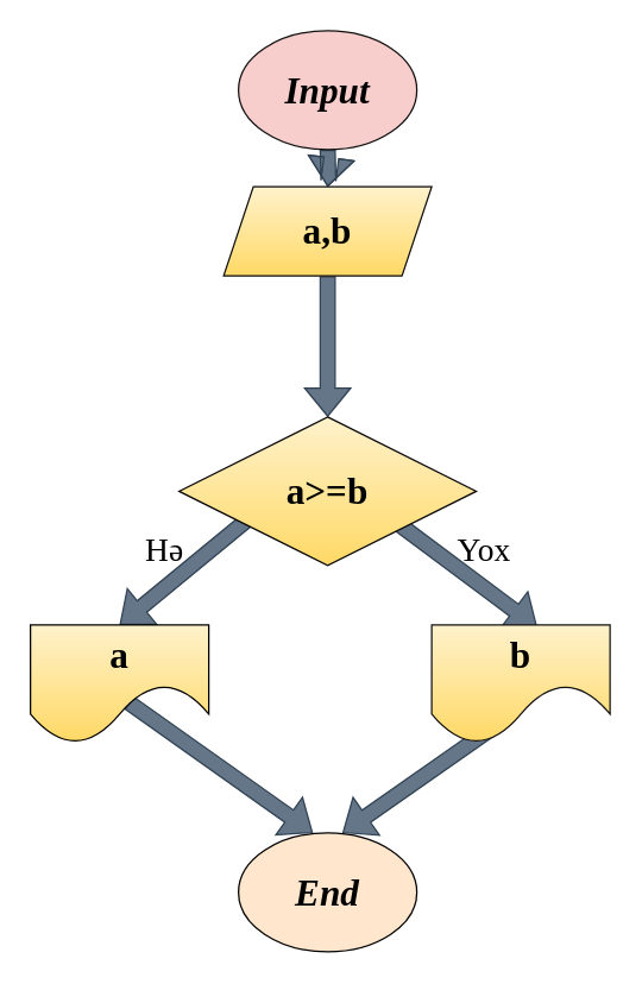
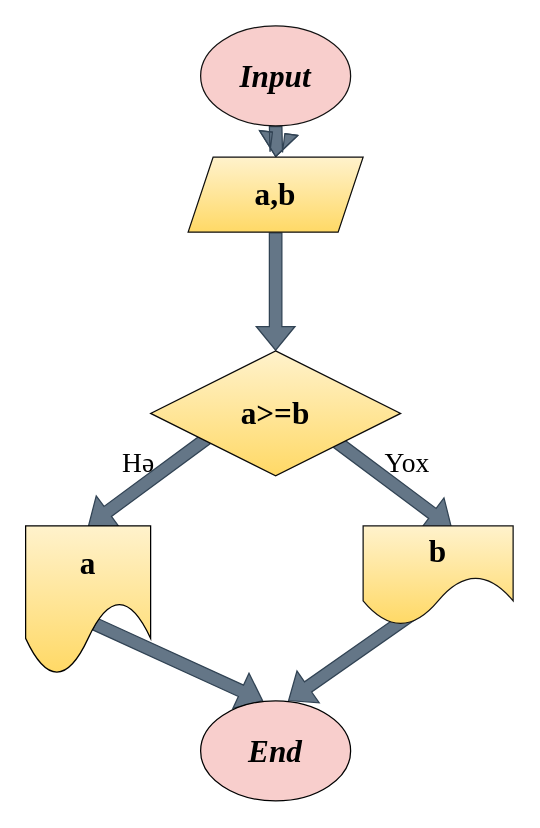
- <mxCell id="10" value="&lt;b&gt;a&lt;/b&gt;" style="shape=document;whiteSpace=wrap;html=1;boundedLbl=1;fontFamily=Georgia;fontSize=25;size=0.5;fillColor=#fff2cc;gradientColor=#ffd966;strokeColor=#000000;" vertex="1" parent="1"><mxGeometry x="20" y="420" width="120" height="80" as="geometry" /></mxCell>
+ <mxCell id="10" value="&lt;b&gt;a&lt;/b&gt;" style="shape=document;whiteSpace=wrap;html=1;boundedLbl=1;fontFamily=Georgia;fontSize=25;size=0.5;fillColor=#fff2cc;gradientColor=#ffd966;strokeColor=#000000;" vertex="1" parent="1"><mxGeometry x="20" y="420" width="100" height="120" as="geometry" /></mxCell>
- <mxCell id="13" value="End" style="ellipse;whiteSpace=wrap;html=1;fontFamily=Georgia;fontSize=25;fontStyle=3;fillColor=#ffe6cc;strokeColor=#000000;" vertex="1" parent="1"><mxGeometry x="160" y="560" width="120" height="80" as="geometry" /></mxCell>
+ <mxCell id="13" value="End" style="ellipse;whiteSpace=wrap;html=1;fontFamily=Georgia;fontSize=25;fontStyle=3;fillColor=#f8cecc;strokeColor=#000000;" vertex="1" parent="1"><mxGeometry x="160" y="560" width="120" height="80" as="geometry" /></mxCell>
